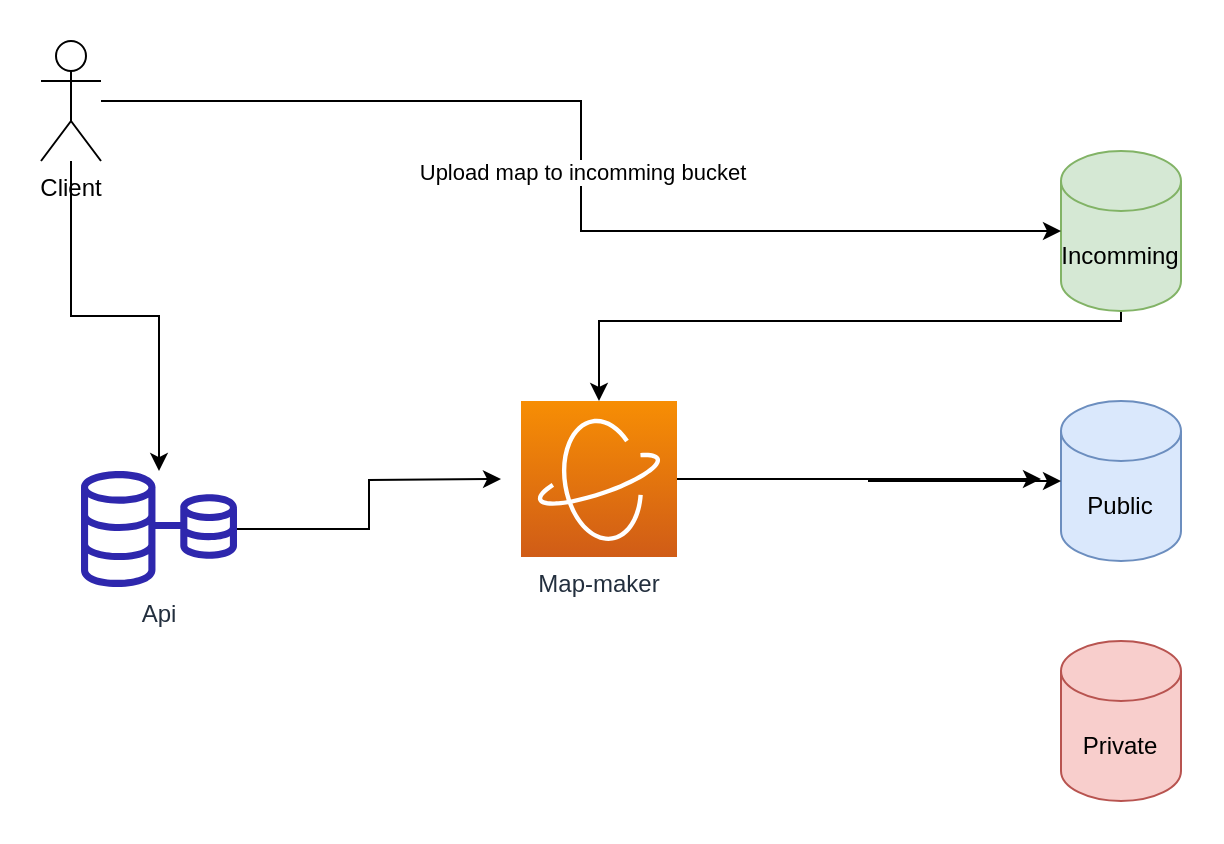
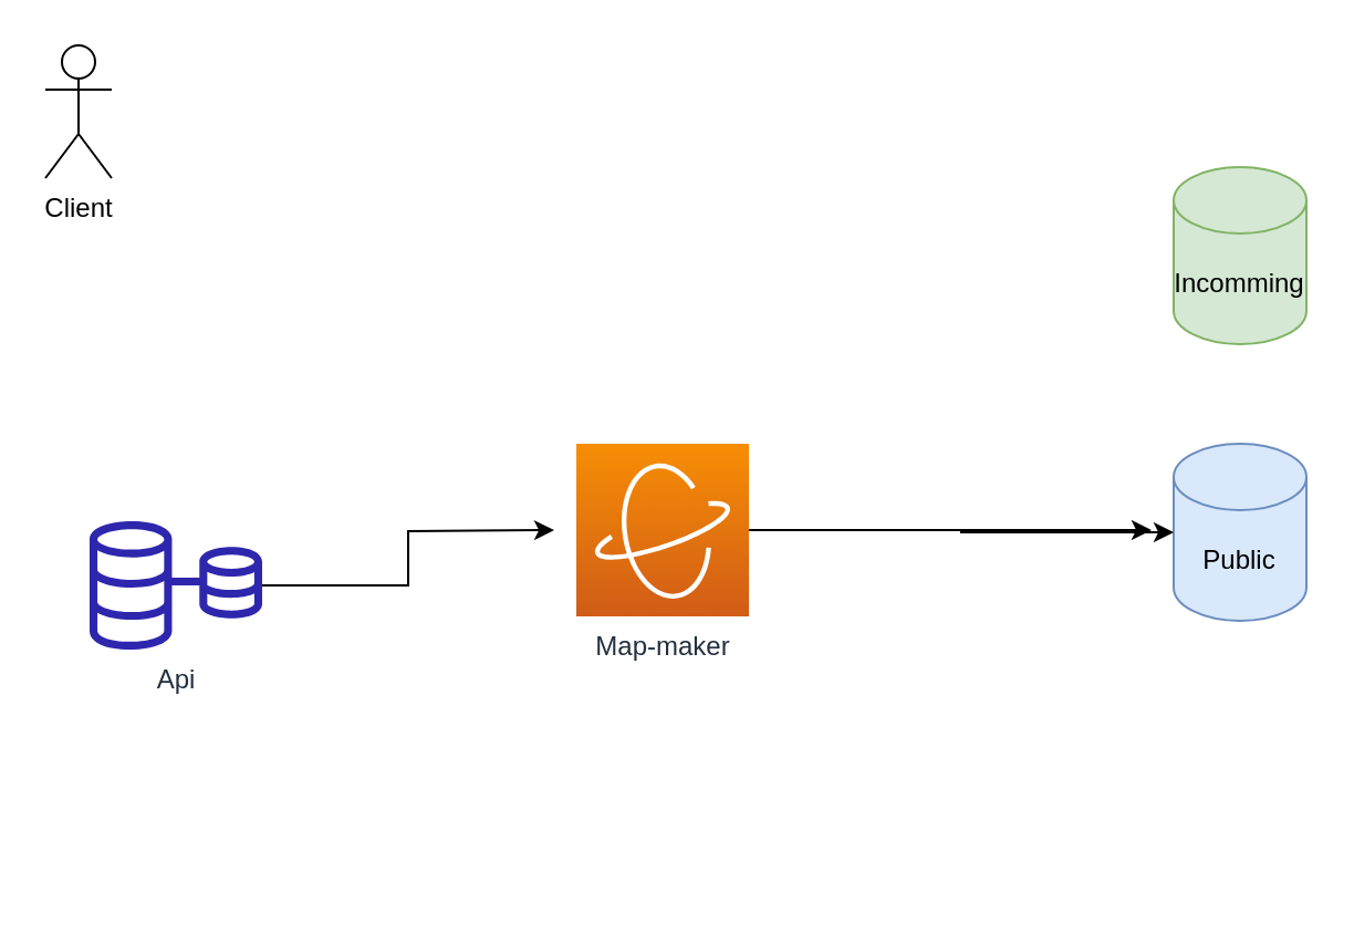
- <mxCell id="6" style="edgeStyle=orthogonalEdgeStyle;rounded=0;orthogonalLoop=1;jettySize=auto;html=1;entryX=0;entryY=0.5;entryDx=0;entryDy=0;entryPerimeter=0;" edge="1" parent="1" source="9" target="3"><mxGeometry relative="1" as="geometry" /></mxCell>
- <mxCell id="7" value="Upload map to incomming bucket" style="edgeLabel;html=1;align=center;verticalAlign=middle;resizable=0;points=[];" vertex="1" connectable="0" parent="6"><mxGeometry x="0.01" relative="1" as="geometry"><mxPoint as="offset" /></mxGeometry></mxCell>
- <mxCell id="8" style="edgeStyle=orthogonalEdgeStyle;rounded=0;orthogonalLoop=1;jettySize=auto;html=1;" edge="1" parent="1" source="9" target="14"><mxGeometry relative="1" as="geometry" /></mxCell>
- <mxCell id="2" style="edgeStyle=orthogonalEdgeStyle;rounded=0;orthogonalLoop=1;jettySize=auto;html=1;" edge="1" parent="1" source="3" target="12"><mxGeometry relative="1" as="geometry"><Array as="points"><mxPoint x="299" y="160" /></Array></mxGeometry></mxCell>
- <mxCell id="5" value="Private" style="shape=cylinder3;whiteSpace=wrap;html=1;boundedLbl=1;backgroundOutline=1;size=15;fillColor=#f8cecc;strokeColor=#b85450;" vertex="1" parent="1"><mxGeometry x="530" y="320" width="60" height="80" as="geometry" /></mxCell>
